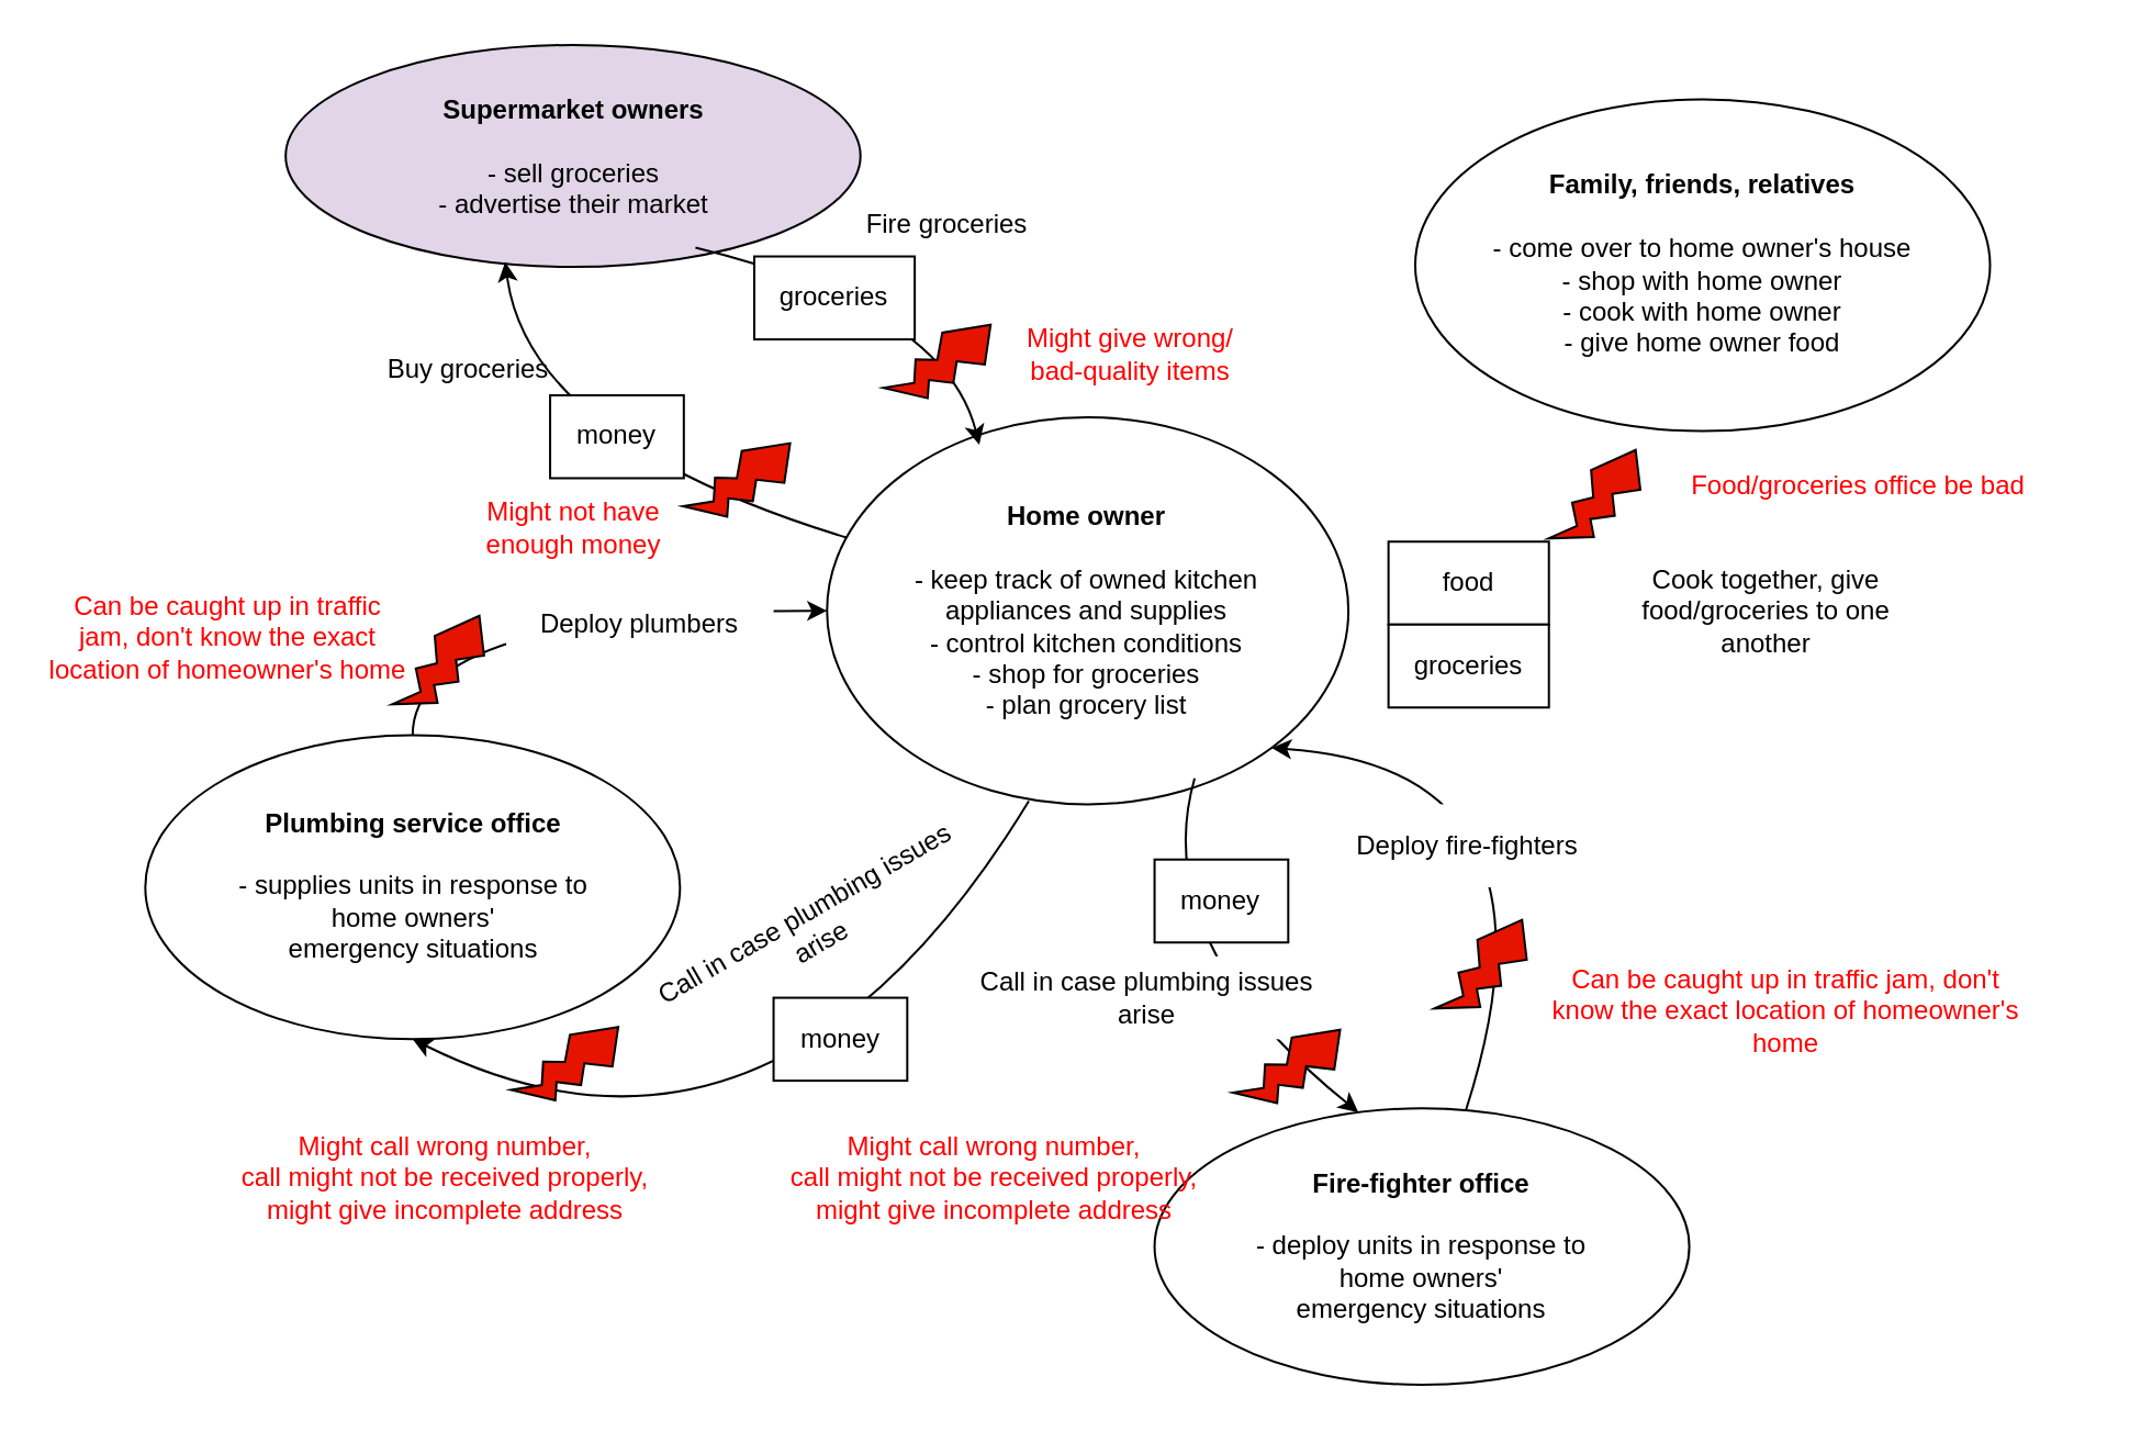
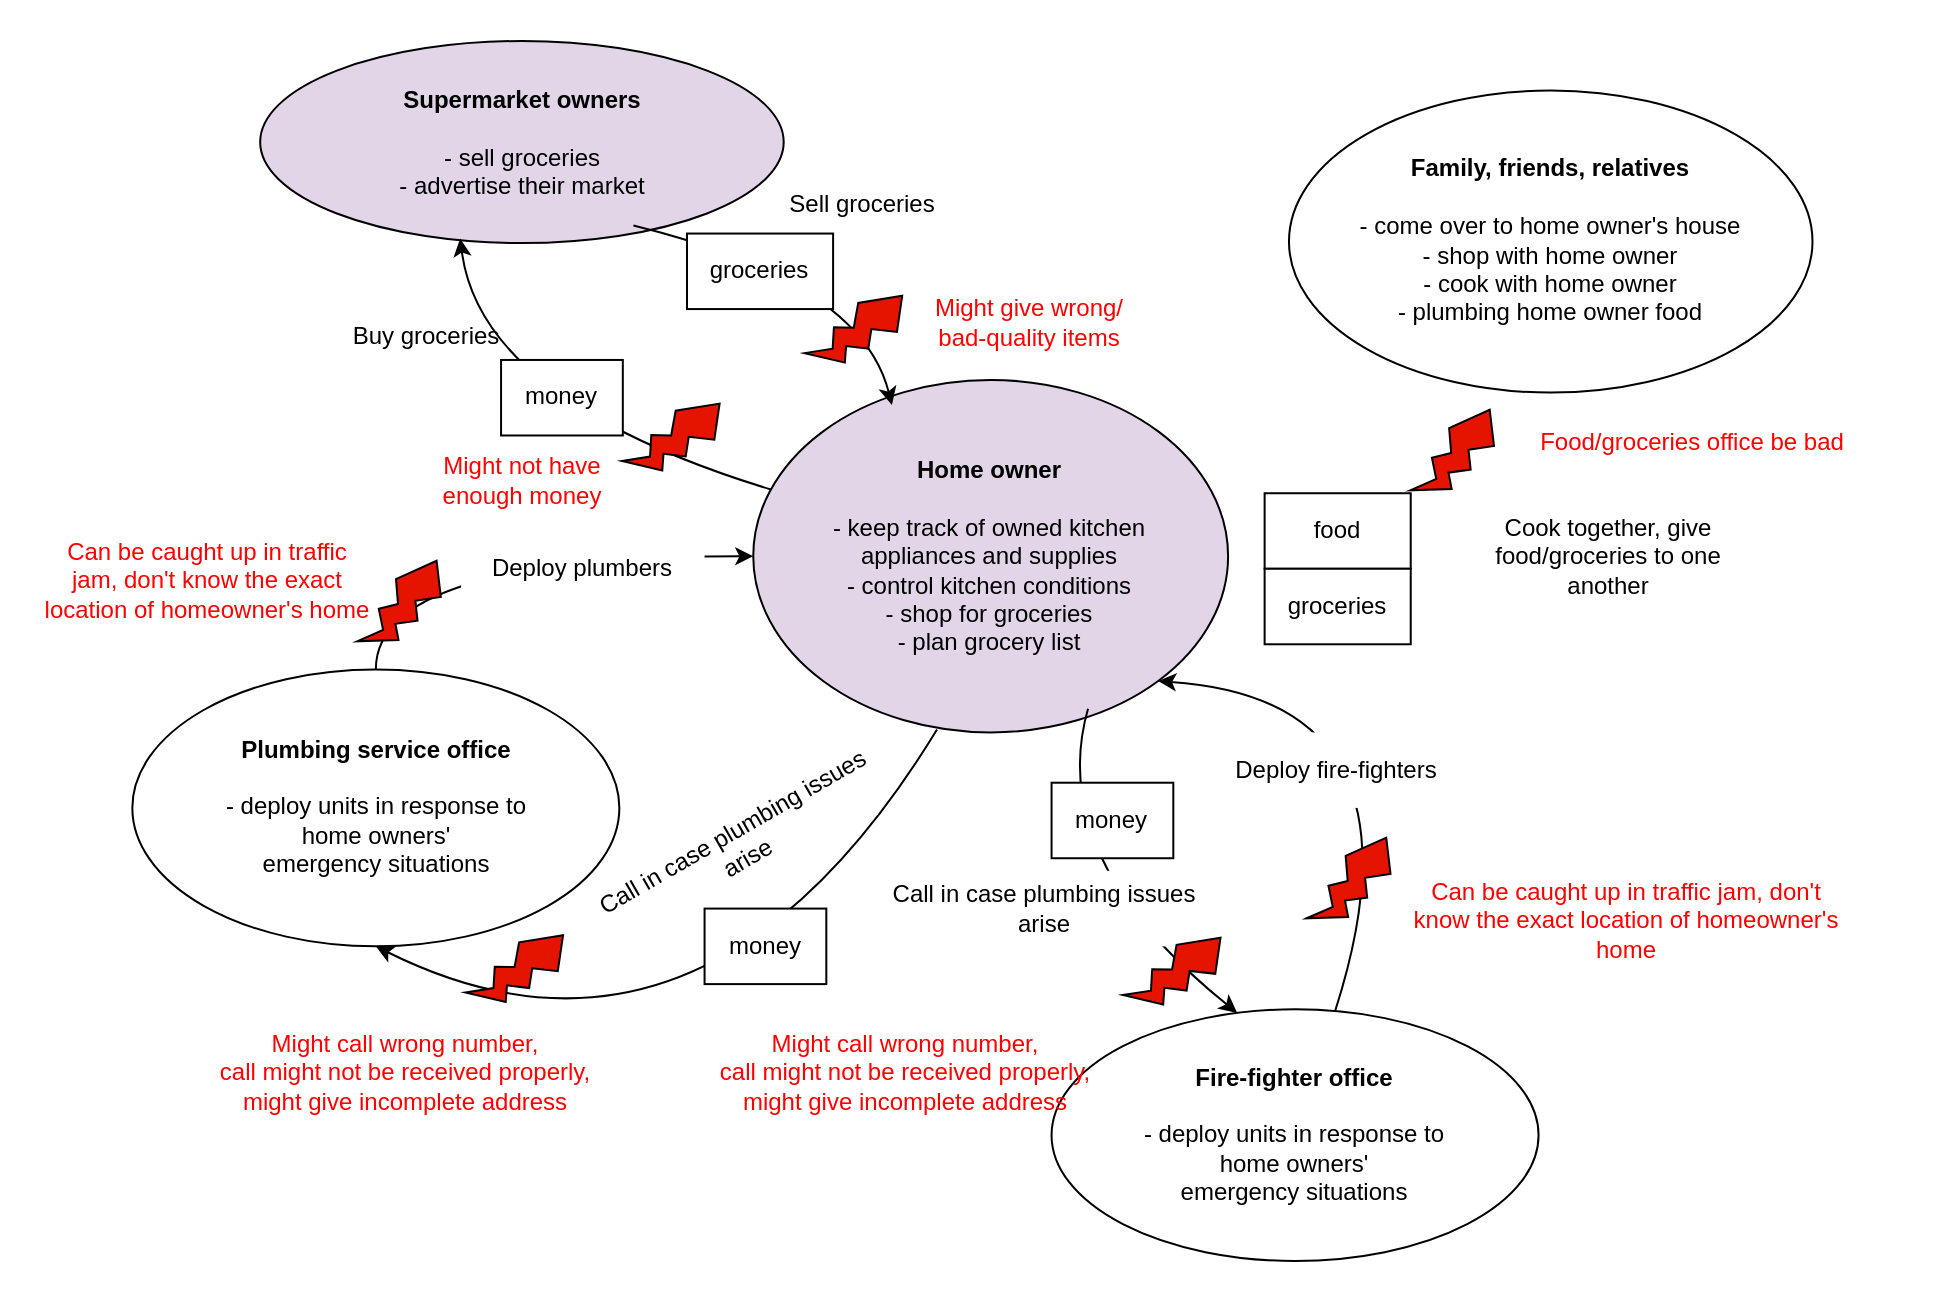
- <mxCell id="15" value="Fire groceries" style="text;html=1;align=center;verticalAlign=middle;whiteSpace=wrap;rounded=0;strokeWidth=1;fillColor=none;strokeColor=none;fontColor=#000000;" vertex="1" parent="1"><mxGeometry x="376.138" y="83.268" width="109.577" height="37.759" as="geometry" /></mxCell>
+ <mxCell id="15" value="Sell groceries" style="text;html=1;align=center;verticalAlign=middle;whiteSpace=wrap;rounded=0;strokeWidth=1;fillColor=none;strokeColor=none;fontColor=#000000;" vertex="1" parent="1"><mxGeometry x="376.138" y="83.268" width="109.577" height="37.759" as="geometry" /></mxCell>
- <mxCell id="33" value="&lt;b&gt;Family, friends, relatives&lt;br&gt;&lt;/b&gt;&lt;br&gt;- come over to home owner's house&lt;br&gt;- shop with home owner&lt;br&gt;- cook with home owner&lt;br&gt;- give home owner food" style="ellipse;whiteSpace=wrap;html=1;" vertex="1" parent="1"><mxGeometry x="643.988" y="44.741" width="261.767" height="151.034" as="geometry" /></mxCell>
+ <mxCell id="33" value="&lt;b&gt;Family, friends, relatives&lt;br&gt;&lt;/b&gt;&lt;br&gt;- come over to home owner's house&lt;br&gt;- shop with home owner&lt;br&gt;- cook with home owner&lt;br&gt;- plumbing home owner food" style="ellipse;whiteSpace=wrap;html=1;" vertex="1" parent="1"><mxGeometry x="643.988" y="44.741" width="261.767" height="151.034" as="geometry" /></mxCell>
- <mxCell id="3" value="&lt;b&gt;Home owner&lt;br&gt;&lt;/b&gt;&lt;br&gt;- keep track of owned kitchen&lt;br&gt;appliances and supplies&lt;br&gt;- control kitchen conditions&lt;br&gt;- shop for groceries&lt;br&gt;- plan grocery list" style="ellipse;whiteSpace=wrap;html=1;" parent="1" vertex="1"><mxGeometry x="376.133" y="189.483" width="237.417" height="176.207" as="geometry" /></mxCell>
+ <mxCell id="3" value="&lt;b&gt;Home owner&lt;br&gt;&lt;/b&gt;&lt;br&gt;- keep track of owned kitchen&lt;br&gt;appliances and supplies&lt;br&gt;- control kitchen conditions&lt;br&gt;- shop for groceries&lt;br&gt;- plan grocery list" style="ellipse;whiteSpace=wrap;html=1;fillColor=#e1d5e7;" parent="1" vertex="1"><mxGeometry x="376.133" y="189.483" width="237.417" height="176.207" as="geometry" /></mxCell>
- <mxCell id="12" value="&lt;b&gt;Plumbing service office&lt;/b&gt;&lt;br&gt;&lt;br&gt;- supplies units in response to&lt;br&gt;home owners'&lt;br&gt;emergency situations" style="ellipse;whiteSpace=wrap;html=1;" vertex="1" parent="1"><mxGeometry x="65.665" y="334.224" width="243.505" height="138.448" as="geometry" /></mxCell>
+ <mxCell id="12" value="&lt;b&gt;Plumbing service office&lt;/b&gt;&lt;br&gt;&lt;br&gt;- deploy units in response to&lt;br&gt;home owners'&lt;br&gt;emergency situations" style="ellipse;whiteSpace=wrap;html=1;" vertex="1" parent="1"><mxGeometry x="65.665" y="334.224" width="243.505" height="138.448" as="geometry" /></mxCell>
